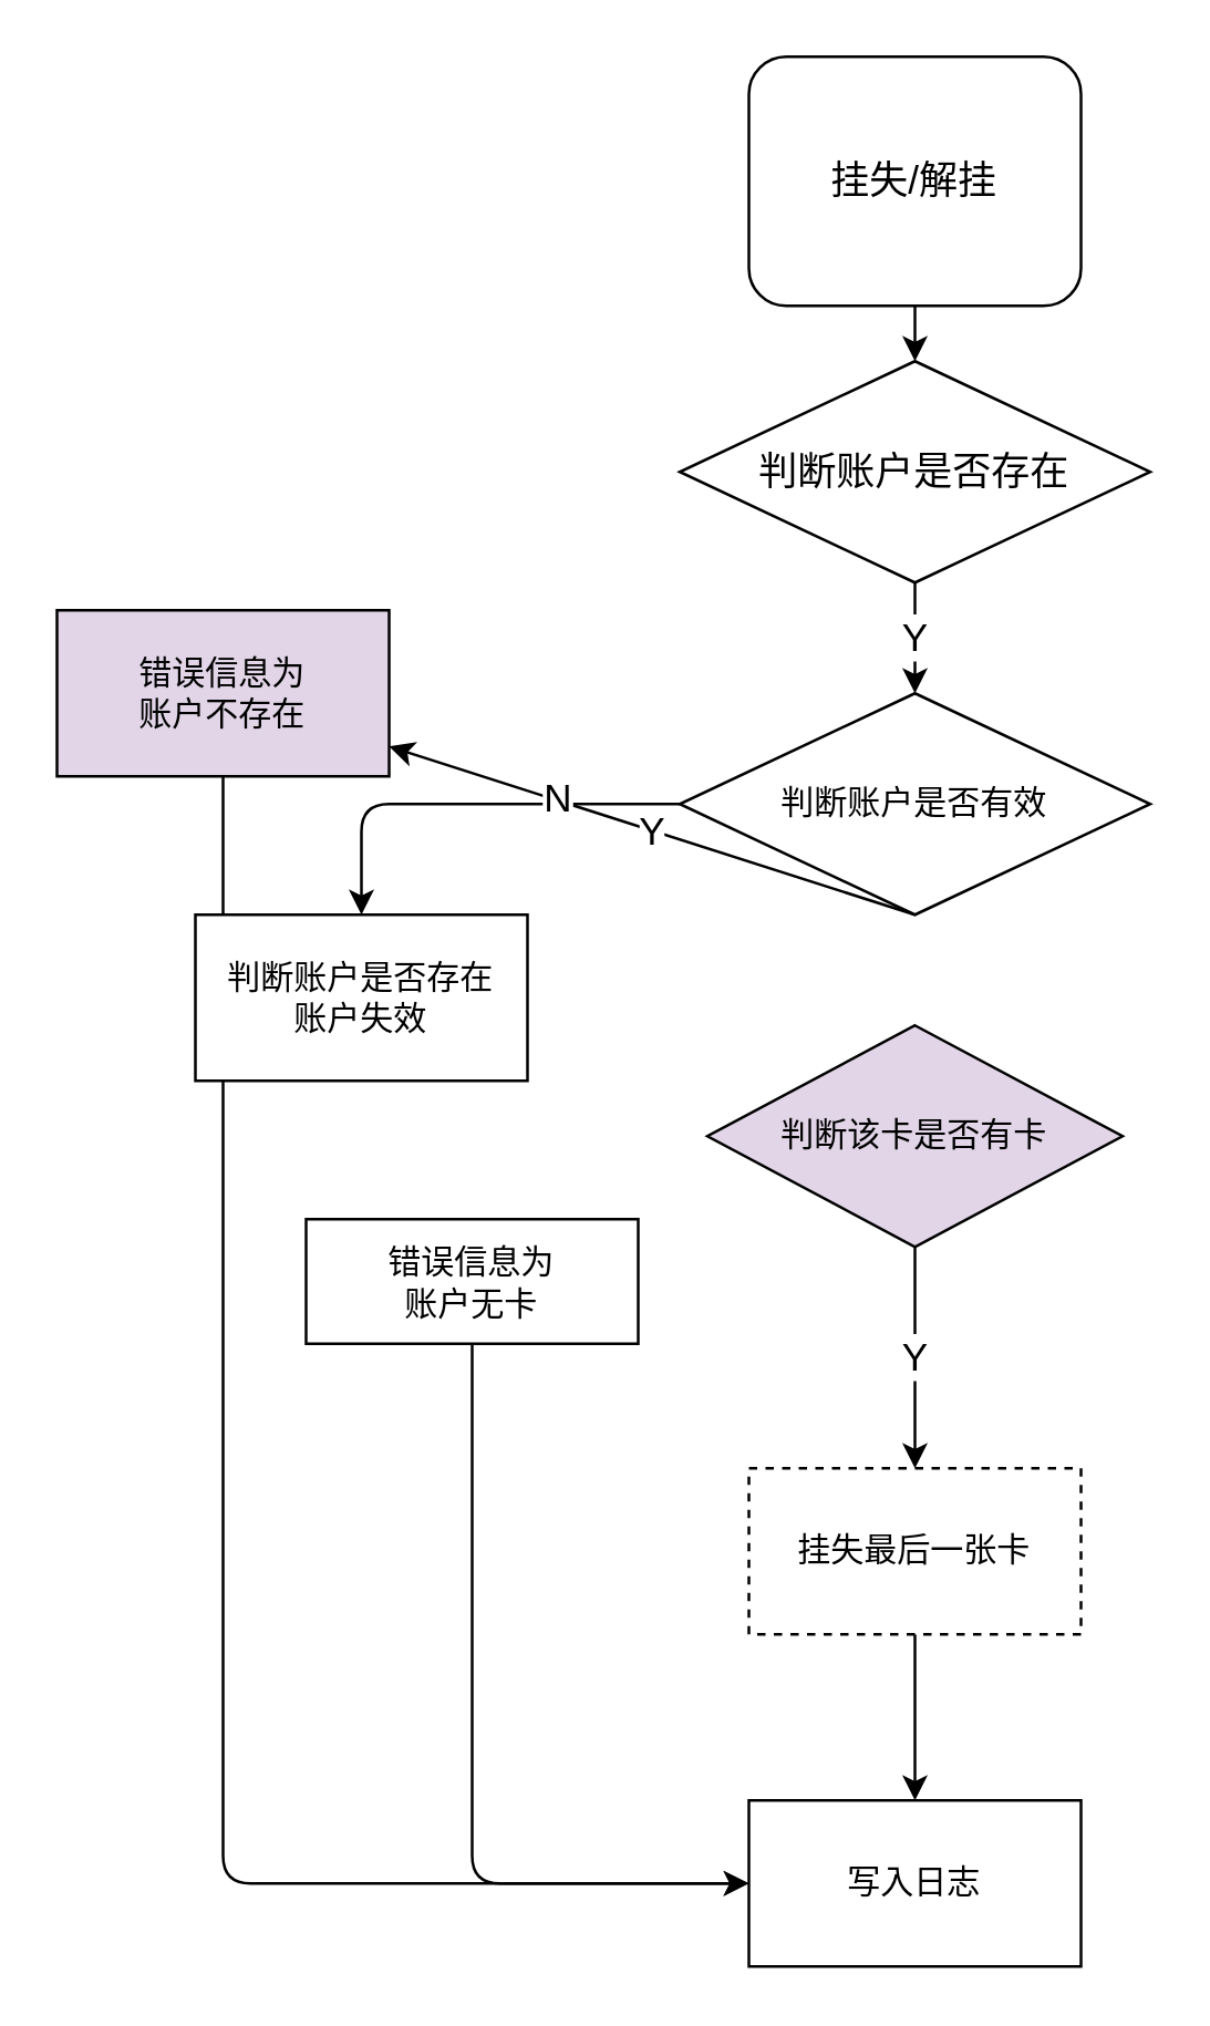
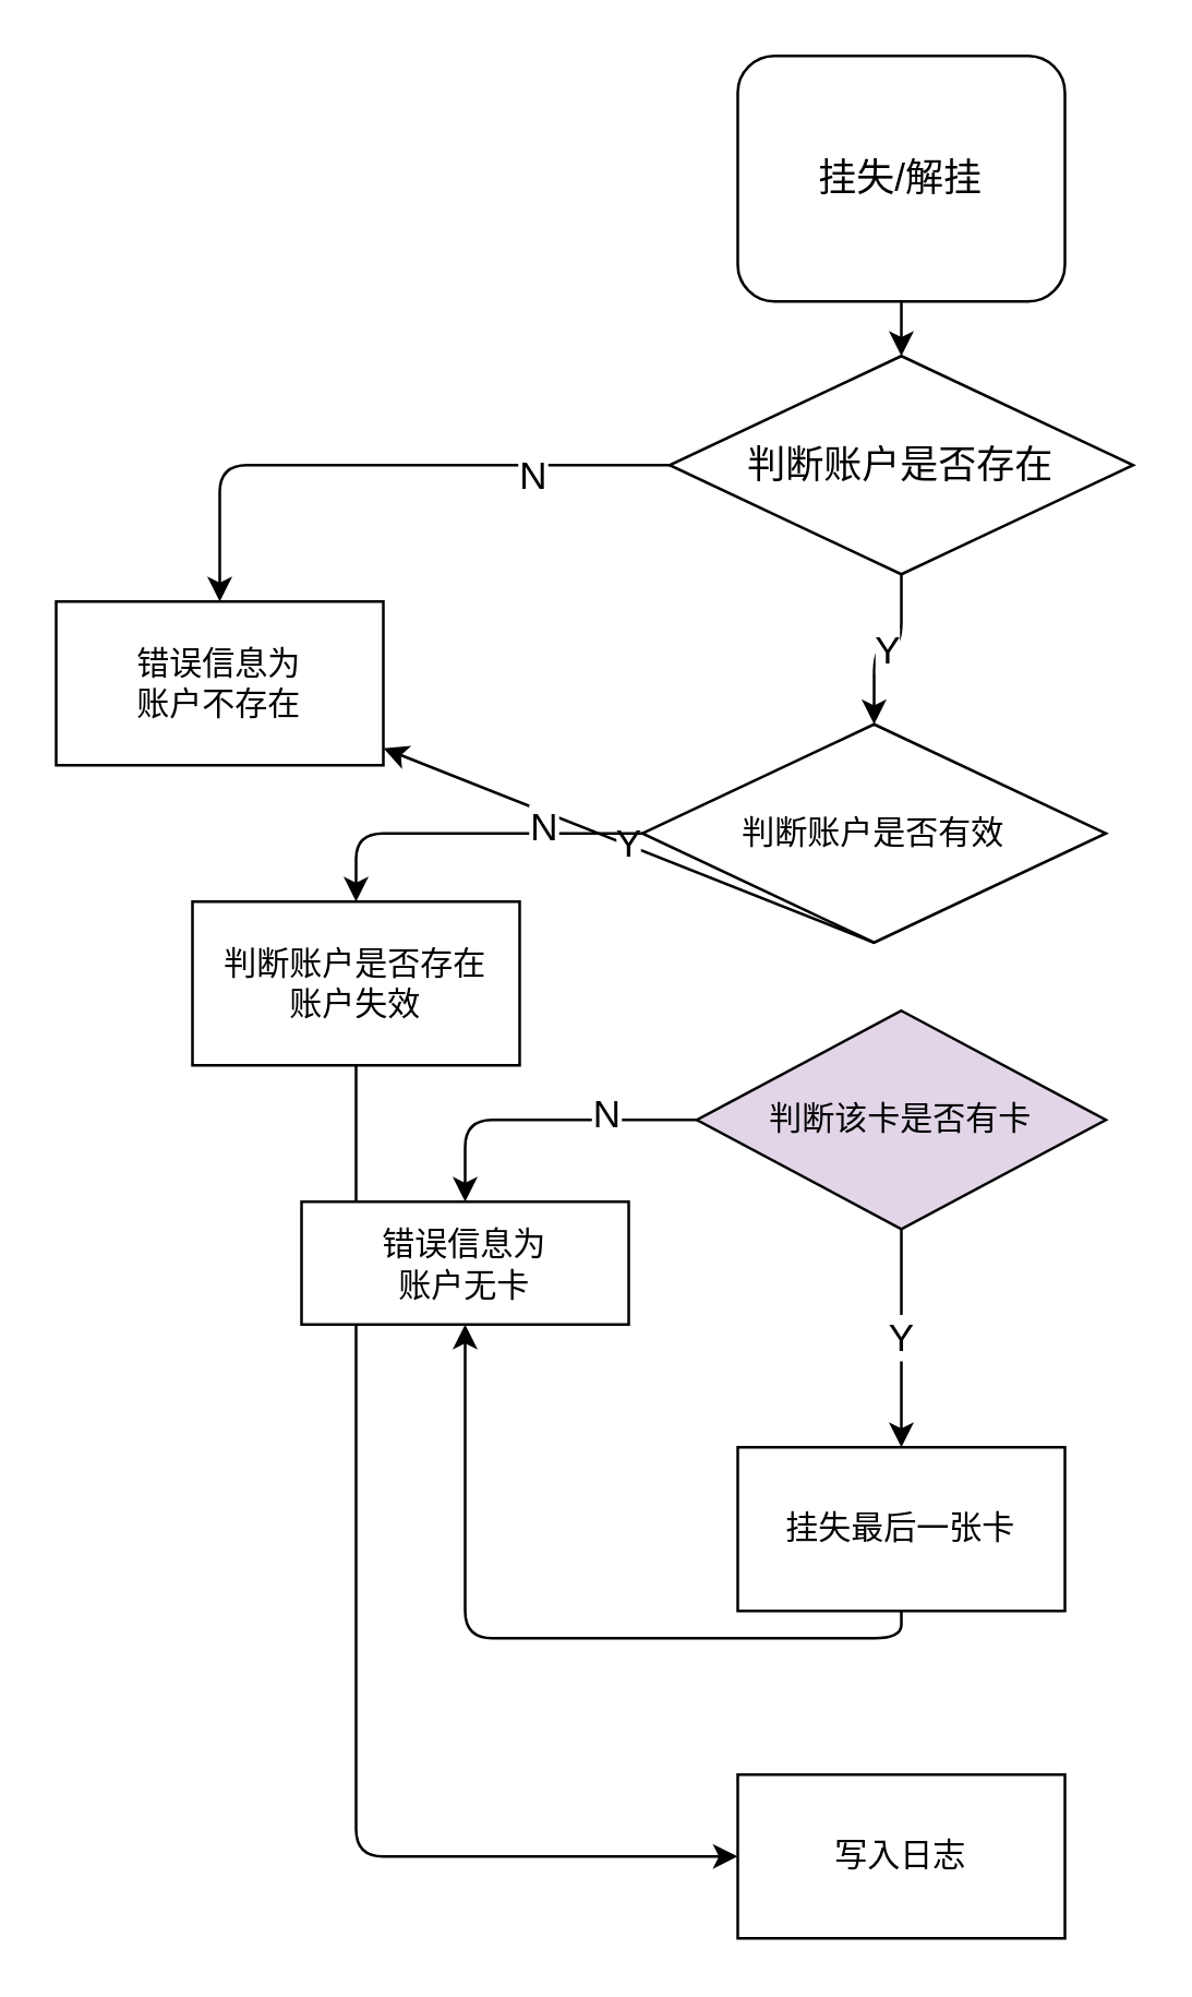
+ <mxCell id="4" style="edgeStyle=orthogonalEdgeStyle;html=1;exitX=0;exitY=0.5;exitDx=0;exitDy=0;" edge="1" parent="1" source="7" target="20"><mxGeometry relative="1" as="geometry" /></mxCell>
+ <mxCell id="5" value="N" style="edgeLabel;html=1;align=center;verticalAlign=middle;resizable=0;points=[];fontSize=14;" vertex="1" connectable="0" parent="4"><mxGeometry x="-0.529" y="3" relative="1" as="geometry"><mxPoint as="offset" /></mxGeometry></mxCell>
- <mxCell id="20" value="错误信息为&lt;br&gt;账户不存在" style="rounded=0;whiteSpace=wrap;html=1;fillColor=#e1d5e7;" vertex="1" parent="1"><mxGeometry x="20" y="220" width="120" height="60" as="geometry" /></mxCell>
+ <mxCell id="20" value="错误信息为&lt;br&gt;账户不存在" style="rounded=0;whiteSpace=wrap;html=1;" vertex="1" parent="1"><mxGeometry x="20" y="220" width="120" height="60" as="geometry" /></mxCell>
- <mxCell id="11" value="判断账户是否有效" style="rhombus;whiteSpace=wrap;html=1;" vertex="1" parent="1"><mxGeometry x="245" y="250" width="170" height="80" as="geometry" /></mxCell>
+ <mxCell id="11" value="判断账户是否有效" style="rhombus;whiteSpace=wrap;html=1;" vertex="1" parent="1"><mxGeometry x="235" y="265" width="170" height="80" as="geometry" /></mxCell>
+ <mxCell id="13" style="edgeStyle=orthogonalEdgeStyle;html=1;exitX=0;exitY=0.5;exitDx=0;exitDy=0;entryX=0.5;entryY=0;entryDx=0;entryDy=0;" edge="1" parent="1" source="15" target="24"><mxGeometry relative="1" as="geometry" /></mxCell>
+ <mxCell id="14" value="N" style="edgeLabel;html=1;align=center;verticalAlign=middle;resizable=0;points=[];fontSize=14;" vertex="1" connectable="0" parent="13"><mxGeometry x="-0.415" y="-3" relative="1" as="geometry"><mxPoint as="offset" /></mxGeometry></mxCell>
- <mxCell id="19" style="edgeStyle=orthogonalEdgeStyle;html=1;exitX=0.5;exitY=1;exitDx=0;exitDy=0;entryX=0;entryY=0.5;entryDx=0;entryDy=0;" edge="1" parent="1" source="20" target="18"><mxGeometry relative="1" as="geometry" /></mxCell>
- <mxCell id="17" value="挂失最后一张卡" style="rounded=0;whiteSpace=wrap;html=1;dashed=1;" vertex="1" parent="1"><mxGeometry x="270" y="530" width="120" height="60" as="geometry" /></mxCell>
+ <mxCell id="17" value="挂失最后一张卡" style="rounded=0;whiteSpace=wrap;html=1;" vertex="1" parent="1"><mxGeometry x="270" y="530" width="120" height="60" as="geometry" /></mxCell>
+ <mxCell id="21" style="edgeStyle=orthogonalEdgeStyle;html=1;exitX=0.5;exitY=1;exitDx=0;exitDy=0;entryX=0;entryY=0.5;entryDx=0;entryDy=0;fontSize=14;" edge="1" parent="1" source="22" target="18"><mxGeometry relative="1" as="geometry" /></mxCell>
- <mxCell id="16" style="edgeStyle=orthogonalEdgeStyle;html=1;exitX=0.5;exitY=1;exitDx=0;exitDy=0;fontSize=14;" edge="1" parent="1" source="17" target="18"><mxGeometry relative="1" as="geometry" /></mxCell>
+ <mxCell id="16" style="edgeStyle=orthogonalEdgeStyle;html=1;exitX=0.5;exitY=1;exitDx=0;exitDy=0;fontSize=14;" edge="1" parent="1" source="17" target="24"><mxGeometry relative="1" as="geometry" /></mxCell>
- <mxCell id="23" style="edgeStyle=orthogonalEdgeStyle;html=1;exitX=0.5;exitY=1;exitDx=0;exitDy=0;entryX=0;entryY=0.5;entryDx=0;entryDy=0;" edge="1" parent="1" source="24" target="18"><mxGeometry relative="1" as="geometry" /></mxCell>
